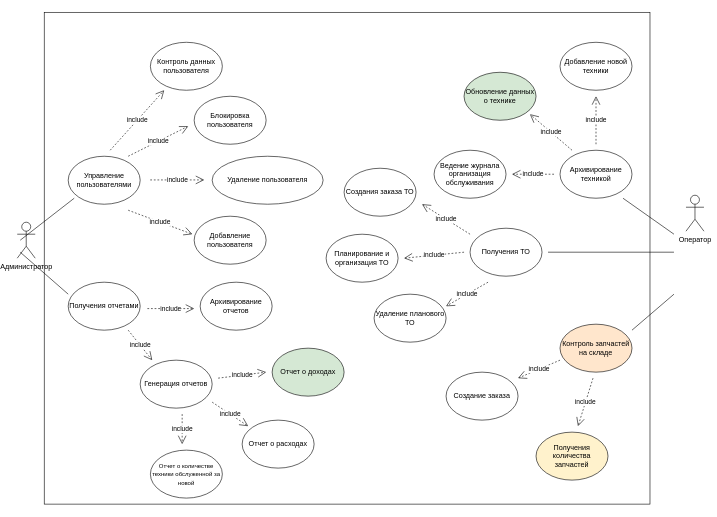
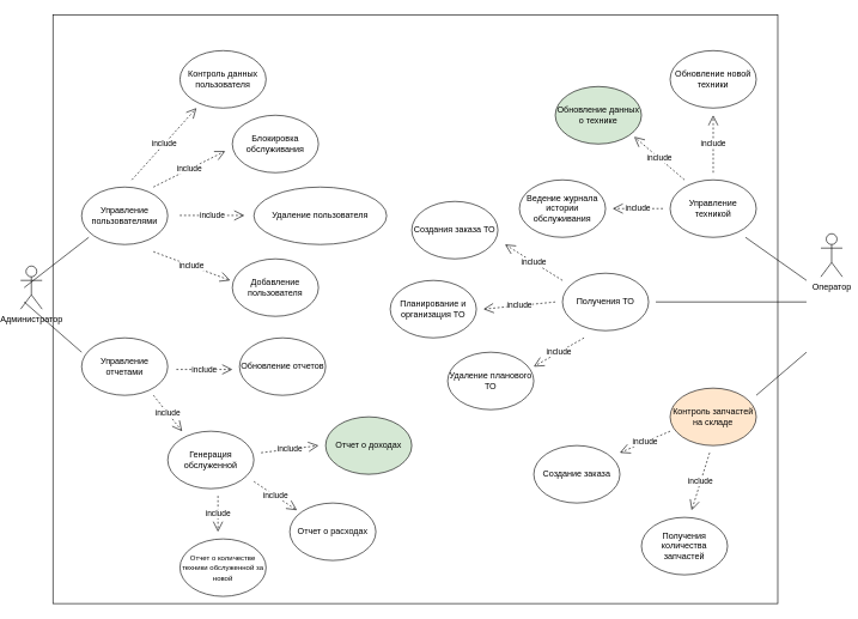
- <mxCell id="27" value="Добавление новой техники" style="ellipse;whiteSpace=wrap;html=1;" vertex="1" parent="1"><mxGeometry x="925" y="70" width="120" height="80" as="geometry" /></mxCell>
+ <mxCell id="27" value="Обновление новой техники" style="ellipse;whiteSpace=wrap;html=1;" vertex="1" parent="1"><mxGeometry x="925" y="70" width="120" height="80" as="geometry" /></mxCell>
- <mxCell id="6" value="Блокировка пользователя" style="ellipse;whiteSpace=wrap;html=1;" vertex="1" parent="1"><mxGeometry x="315" y="160" width="120" height="80" as="geometry" /></mxCell>
+ <mxCell id="6" value="Блокировка обслуживания" style="ellipse;whiteSpace=wrap;html=1;" vertex="1" parent="1"><mxGeometry x="315" y="160" width="120" height="80" as="geometry" /></mxCell>
- <mxCell id="30" value="Ведение журнала организация обслуживания" style="ellipse;whiteSpace=wrap;html=1;" vertex="1" parent="1"><mxGeometry x="715" y="250" width="120" height="80" as="geometry" /></mxCell>
+ <mxCell id="30" value="Ведение журнала истории обслуживания" style="ellipse;whiteSpace=wrap;html=1;" vertex="1" parent="1"><mxGeometry x="715" y="250" width="120" height="80" as="geometry" /></mxCell>
- <mxCell id="29" value="Архивирование техникой" style="ellipse;whiteSpace=wrap;html=1;" vertex="1" parent="1"><mxGeometry x="925" y="250" width="120" height="80" as="geometry" /></mxCell>
+ <mxCell id="29" value="Управление техникой" style="ellipse;whiteSpace=wrap;html=1;" vertex="1" parent="1"><mxGeometry x="925" y="250" width="120" height="80" as="geometry" /></mxCell>
- <mxCell id="5" value="Получения отчетами" style="ellipse;whiteSpace=wrap;html=1;" vertex="1" parent="1"><mxGeometry x="105" y="470" width="120" height="80" as="geometry" /></mxCell>
+ <mxCell id="5" value="Управление отчетами" style="ellipse;whiteSpace=wrap;html=1;" vertex="1" parent="1"><mxGeometry x="105" y="470" width="120" height="80" as="geometry" /></mxCell>
- <mxCell id="16" value="Архивирование отчетов" style="ellipse;whiteSpace=wrap;html=1;" vertex="1" parent="1"><mxGeometry x="325" y="470" width="120" height="80" as="geometry" /></mxCell>
+ <mxCell id="16" value="Обновление отчетов" style="ellipse;whiteSpace=wrap;html=1;" vertex="1" parent="1"><mxGeometry x="325" y="470" width="120" height="80" as="geometry" /></mxCell>
- <mxCell id="17" value="Генерация отчетов" style="ellipse;whiteSpace=wrap;html=1;" vertex="1" parent="1"><mxGeometry x="225" y="600" width="120" height="80" as="geometry" /></mxCell>
+ <mxCell id="17" value="Генерация обслуженной" style="ellipse;whiteSpace=wrap;html=1;" vertex="1" parent="1"><mxGeometry x="225" y="600" width="120" height="80" as="geometry" /></mxCell>
- <mxCell id="45" value="Получения количества запчастей" style="ellipse;whiteSpace=wrap;html=1;fillColor=#fff2cc;" vertex="1" parent="1"><mxGeometry x="885" y="720" width="120" height="80" as="geometry" /></mxCell>
+ <mxCell id="45" value="Получения количества запчастей" style="ellipse;whiteSpace=wrap;html=1;" vertex="1" parent="1"><mxGeometry x="885" y="720" width="120" height="80" as="geometry" /></mxCell>
